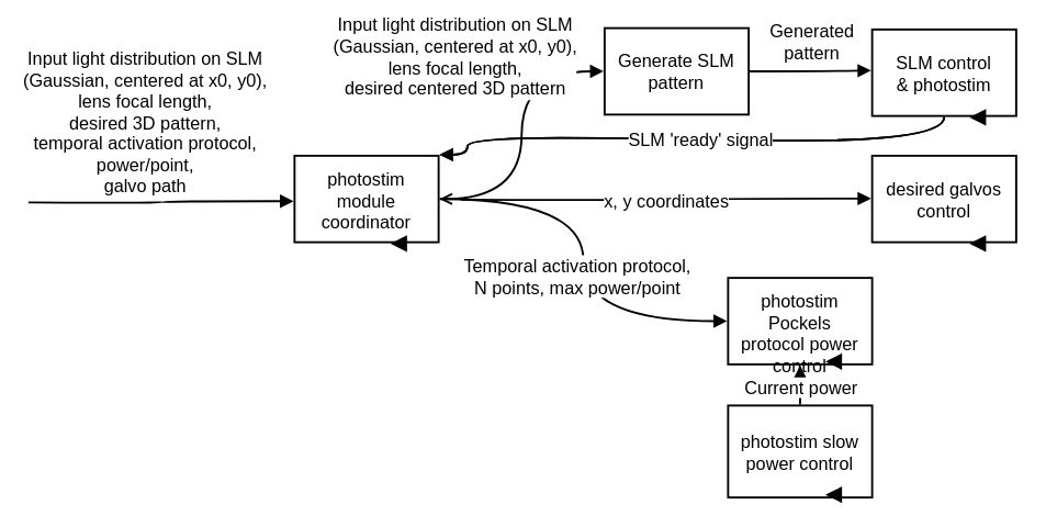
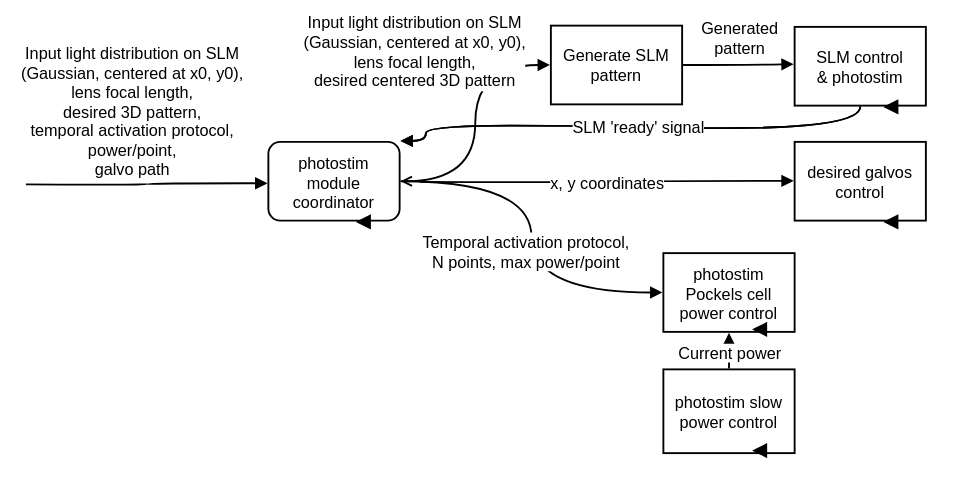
- <mxCell id="16" value="photostim module coordinator" style="html=1;overflow=block;blockSpacing=1;whiteSpace=wrap;fontSize=13;fontColor=default;spacing=9;strokeOpacity=100;strokeWidth=1.5;lucidId=L4cUlSEFejQI;" vertex="1" parent="15"><mxGeometry width="105" height="63" as="geometry" /></mxCell>
+ <mxCell id="16" value="photostim module coordinator" style="html=1;overflow=block;blockSpacing=1;whiteSpace=wrap;fontSize=13;fontColor=default;spacing=9;strokeOpacity=100;strokeWidth=1.5;lucidId=L4cUlSEFejQI;rounded=1;" vertex="1" parent="15"><mxGeometry width="105" height="63" as="geometry" /></mxCell>
- <mxCell id="24" value="photostim Pockels protocol power control" style="html=1;overflow=block;blockSpacing=1;whiteSpace=wrap;fontSize=13;fontColor=default;spacing=9;strokeOpacity=100;strokeWidth=1.5;lucidId=L4cUr0KG45mP;container=1;collapsible=0;" vertex="1" parent="1"><mxGeometry x="530" y="202" width="105" height="63" as="geometry" /></mxCell>
+ <mxCell id="24" value="photostim Pockels cell power control" style="html=1;overflow=block;blockSpacing=1;whiteSpace=wrap;fontSize=13;fontColor=default;spacing=9;strokeOpacity=100;strokeWidth=1.5;lucidId=L4cUr0KG45mP;container=1;collapsible=0;" vertex="1" parent="1"><mxGeometry x="530" y="202" width="105" height="63" as="geometry" /></mxCell>
